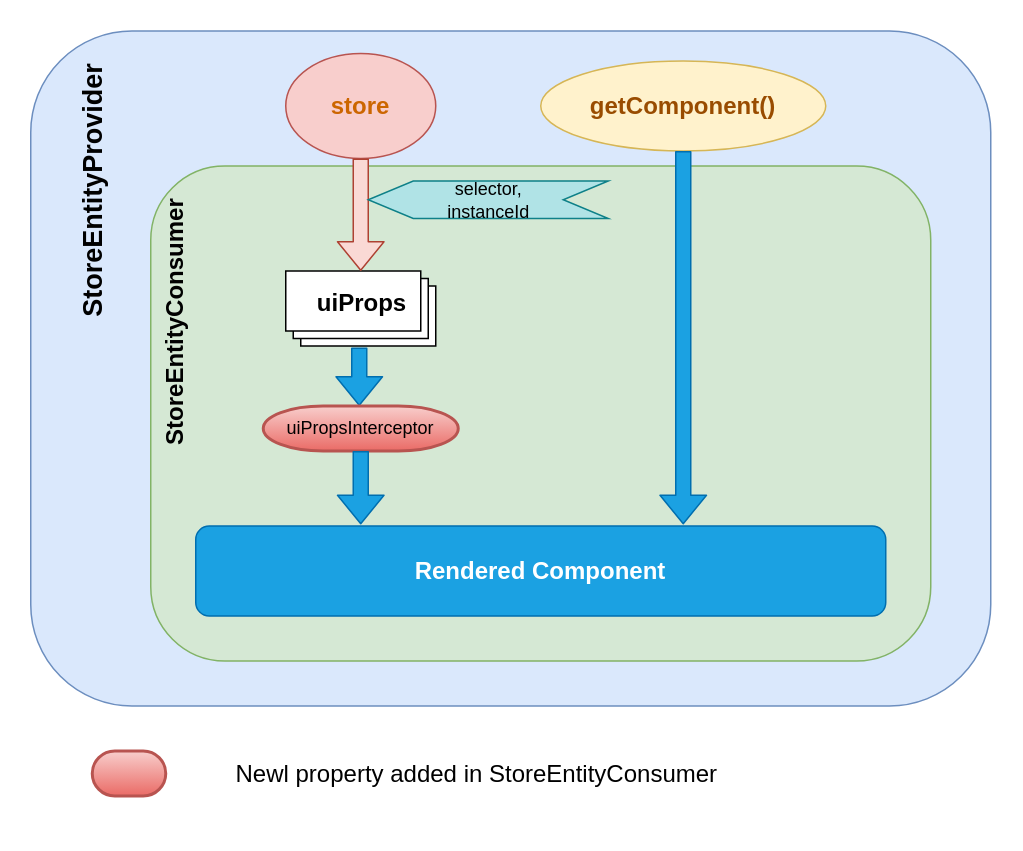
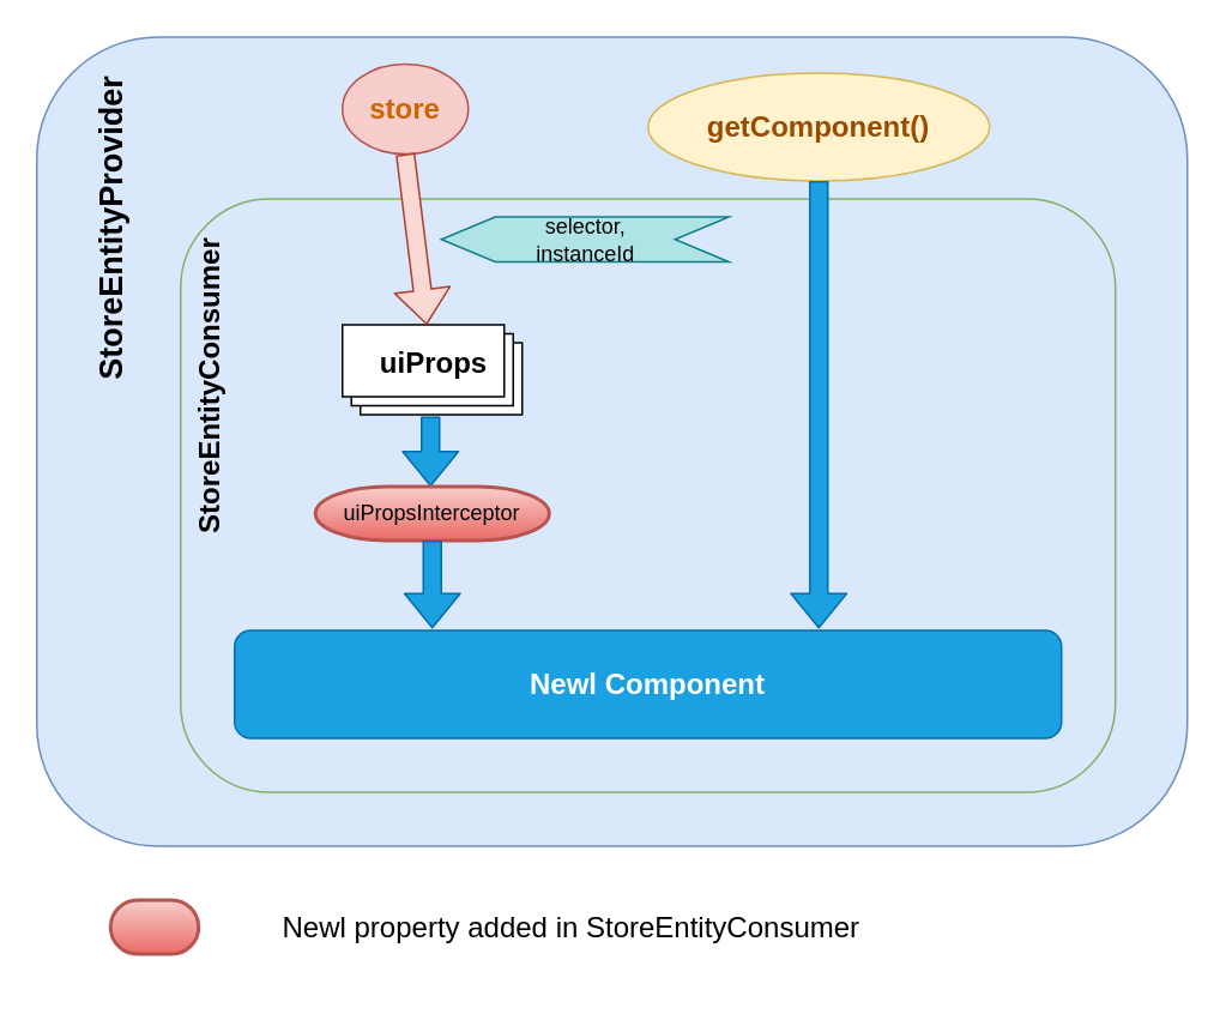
- <mxCell id="3" value="&lt;font size=&quot;1&quot; color=&quot;#CC6600&quot;&gt;&lt;b style=&quot;font-size: 16px&quot;&gt;store&lt;/b&gt;&lt;/font&gt;" style="ellipse;whiteSpace=wrap;html=1;fillColor=#f8cecc;align=center;strokeColor=#b85450;" vertex="1" parent="1"><mxGeometry x="190" y="35" width="100" height="70" as="geometry" /></mxCell>
+ <mxCell id="3" value="&lt;font size=&quot;1&quot; color=&quot;#CC6600&quot;&gt;&lt;b style=&quot;font-size: 16px&quot;&gt;store&lt;/b&gt;&lt;/font&gt;" style="ellipse;whiteSpace=wrap;html=1;fillColor=#f8cecc;align=center;strokeColor=#b85450;" vertex="1" parent="1"><mxGeometry x="190" y="35" width="70" height="50" as="geometry" /></mxCell>
- <mxCell id="5" value="&lt;font style=&quot;font-size: 16px&quot;&gt;&lt;b&gt;StoreEntityConsumer&lt;/b&gt;&lt;/font&gt;" style="rounded=1;whiteSpace=wrap;html=1;fillColor=#d5e8d4;align=right;horizontal=0;verticalAlign=top;spacingRight=20;strokeColor=#82b366;" vertex="1" parent="1"><mxGeometry x="100" y="110" width="520" height="330" as="geometry" /></mxCell>
+ <mxCell id="5" value="&lt;font style=&quot;font-size: 16px&quot;&gt;&lt;b&gt;StoreEntityConsumer&lt;/b&gt;&lt;/font&gt;" style="rounded=1;whiteSpace=wrap;html=1;fillColor=#dae8fc;align=right;horizontal=0;verticalAlign=top;spacingRight=20;strokeColor=#82b366;" vertex="1" parent="1"><mxGeometry x="100" y="110" width="520" height="330" as="geometry" /></mxCell>
- <mxCell id="6" value="&lt;font style=&quot;font-size: 16px&quot;&gt;&lt;b&gt;Rendered Component&lt;/b&gt;&lt;/font&gt;" style="rounded=1;whiteSpace=wrap;html=1;fillColor=#1ba1e2;fontColor=#ffffff;align=center;strokeColor=#006EAF;" vertex="1" parent="1"><mxGeometry x="130" y="350" width="460" height="60" as="geometry" /></mxCell>
+ <mxCell id="6" value="&lt;font style=&quot;font-size: 16px&quot;&gt;&lt;b&gt;Newl Component&lt;/b&gt;&lt;/font&gt;" style="rounded=1;whiteSpace=wrap;html=1;fillColor=#1ba1e2;fontColor=#ffffff;align=center;strokeColor=#006EAF;" vertex="1" parent="1"><mxGeometry x="130" y="350" width="460" height="60" as="geometry" /></mxCell>
